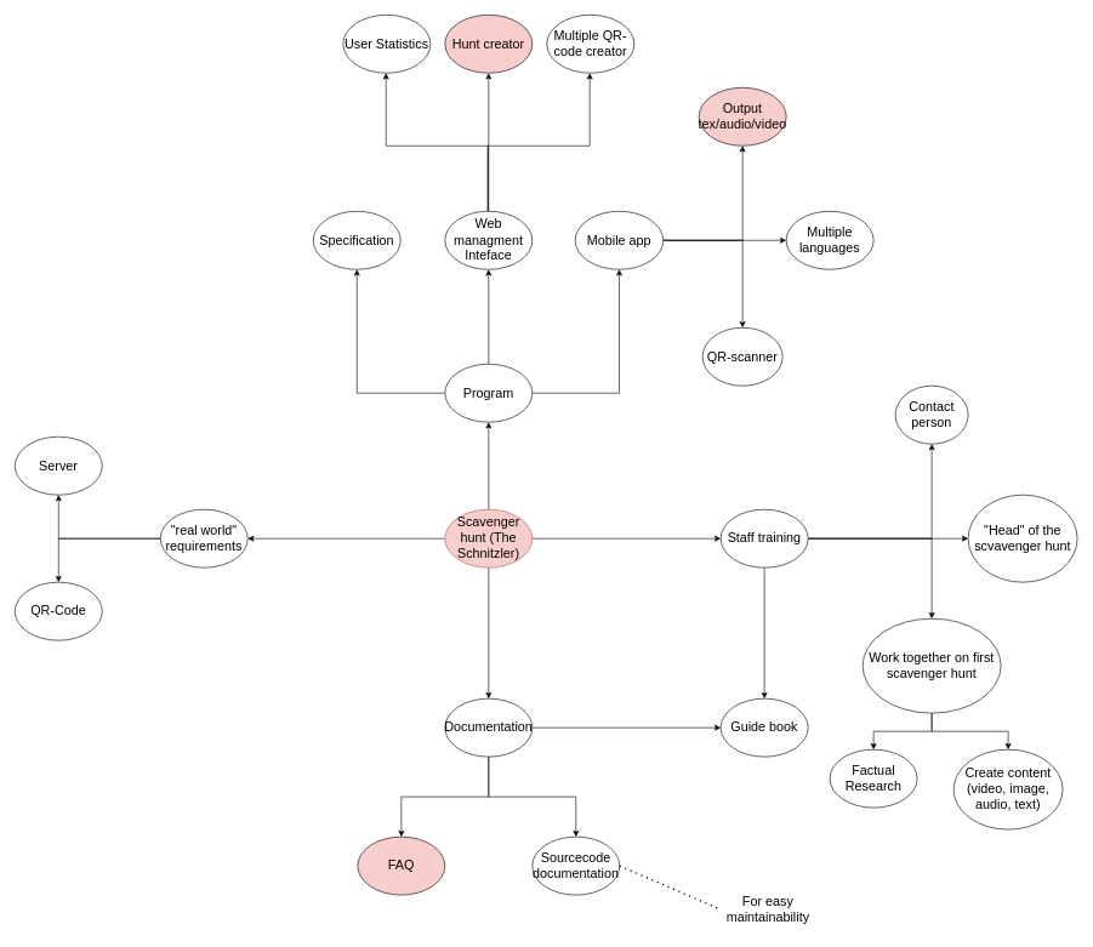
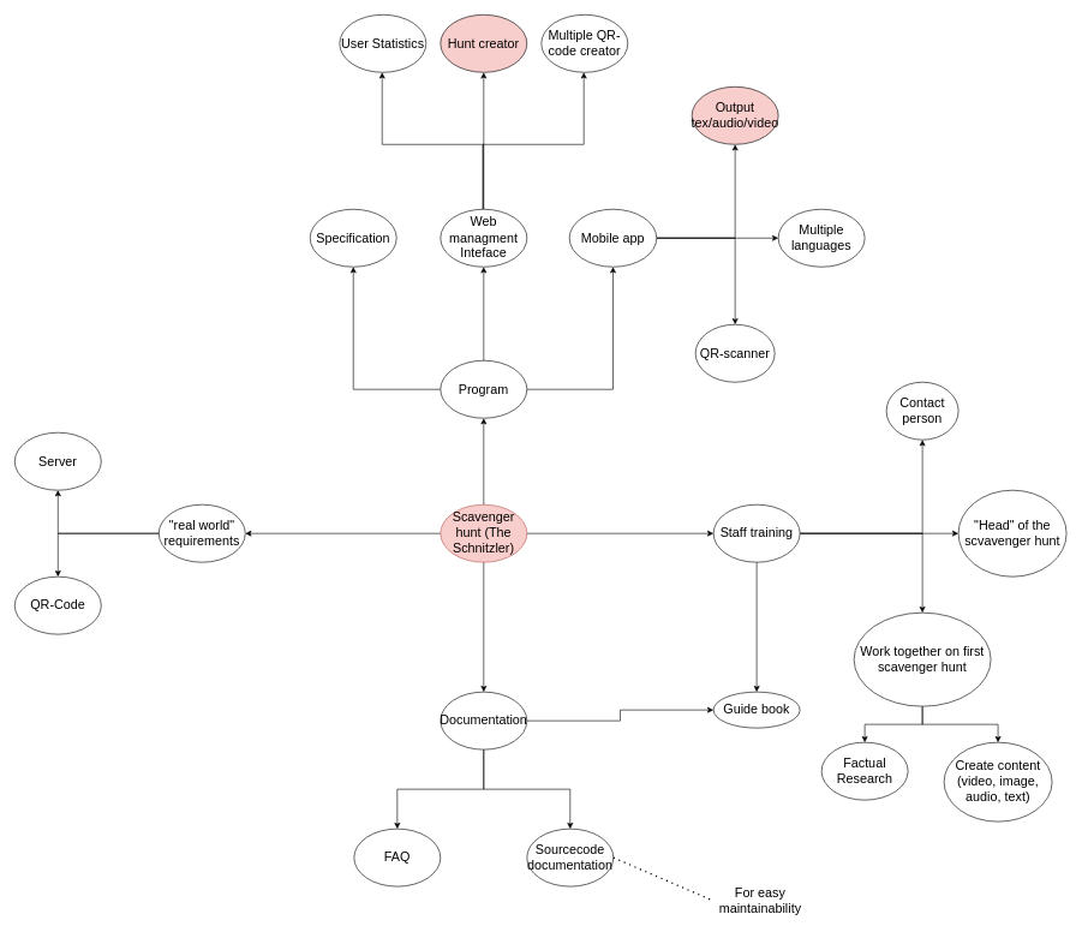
- <mxCell id="30" value="Guide book" style="ellipse;whiteSpace=wrap;html=1;fontSize=18;" parent="1" vertex="1"><mxGeometry x="990" y="960" width="120" height="80" as="geometry" /></mxCell>
+ <mxCell id="30" value="Guide book" style="ellipse;whiteSpace=wrap;html=1;fontSize=18;" parent="1" vertex="1"><mxGeometry x="990" y="960" width="120" height="50" as="geometry" /></mxCell>
- <mxCell id="50" value="FAQ" style="ellipse;whiteSpace=wrap;html=1;fontSize=18;fillColor=#f8cecc;" vertex="1" parent="1"><mxGeometry x="491" y="1150" width="120" height="80" as="geometry" /></mxCell>
+ <mxCell id="50" value="FAQ" style="ellipse;whiteSpace=wrap;html=1;fontSize=18;" vertex="1" parent="1"><mxGeometry x="491" y="1150" width="120" height="80" as="geometry" /></mxCell>
